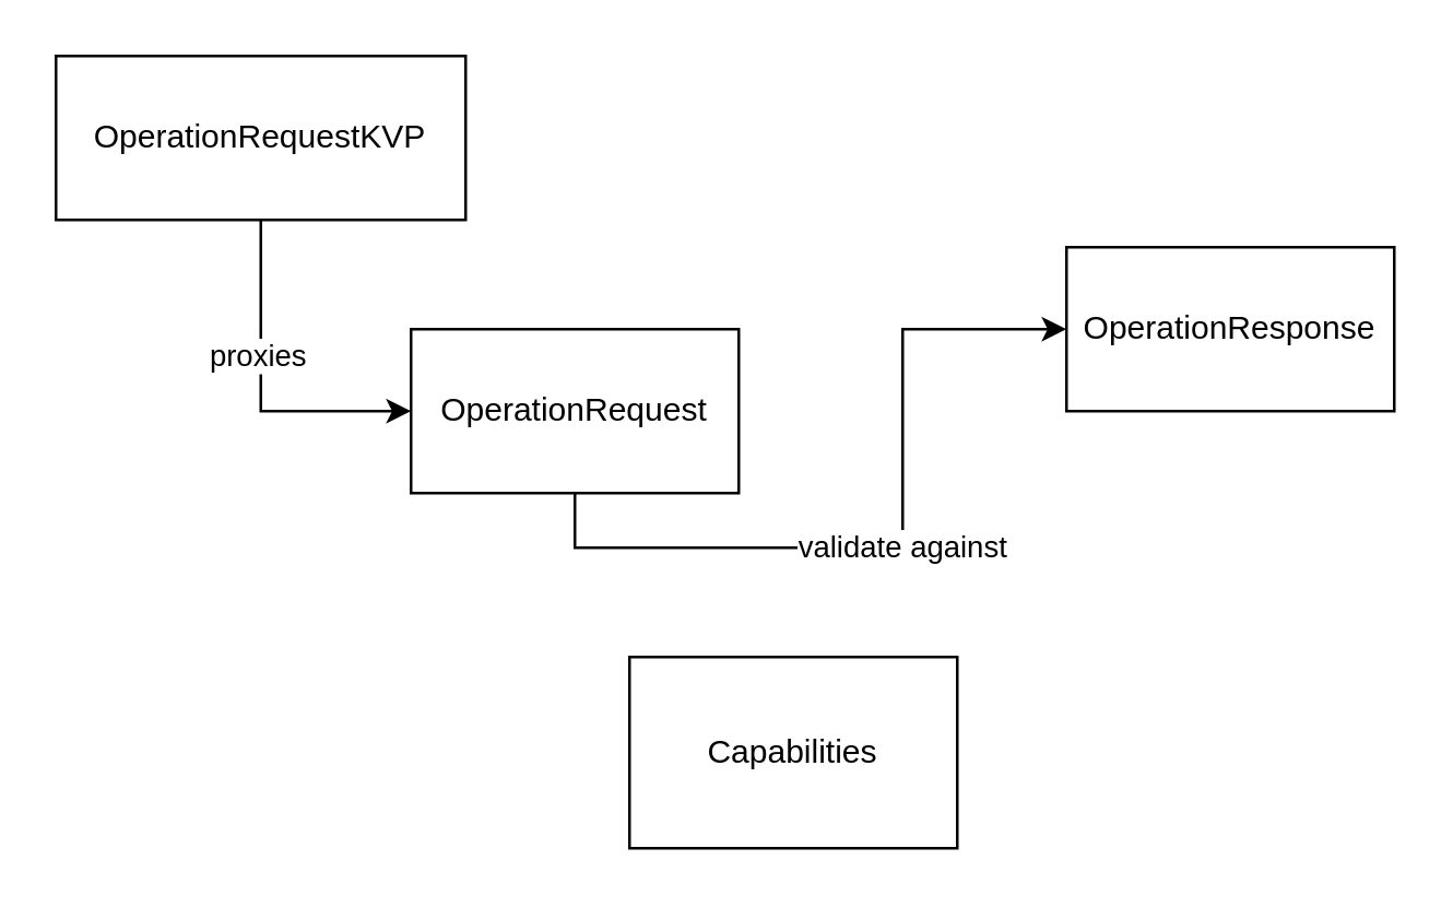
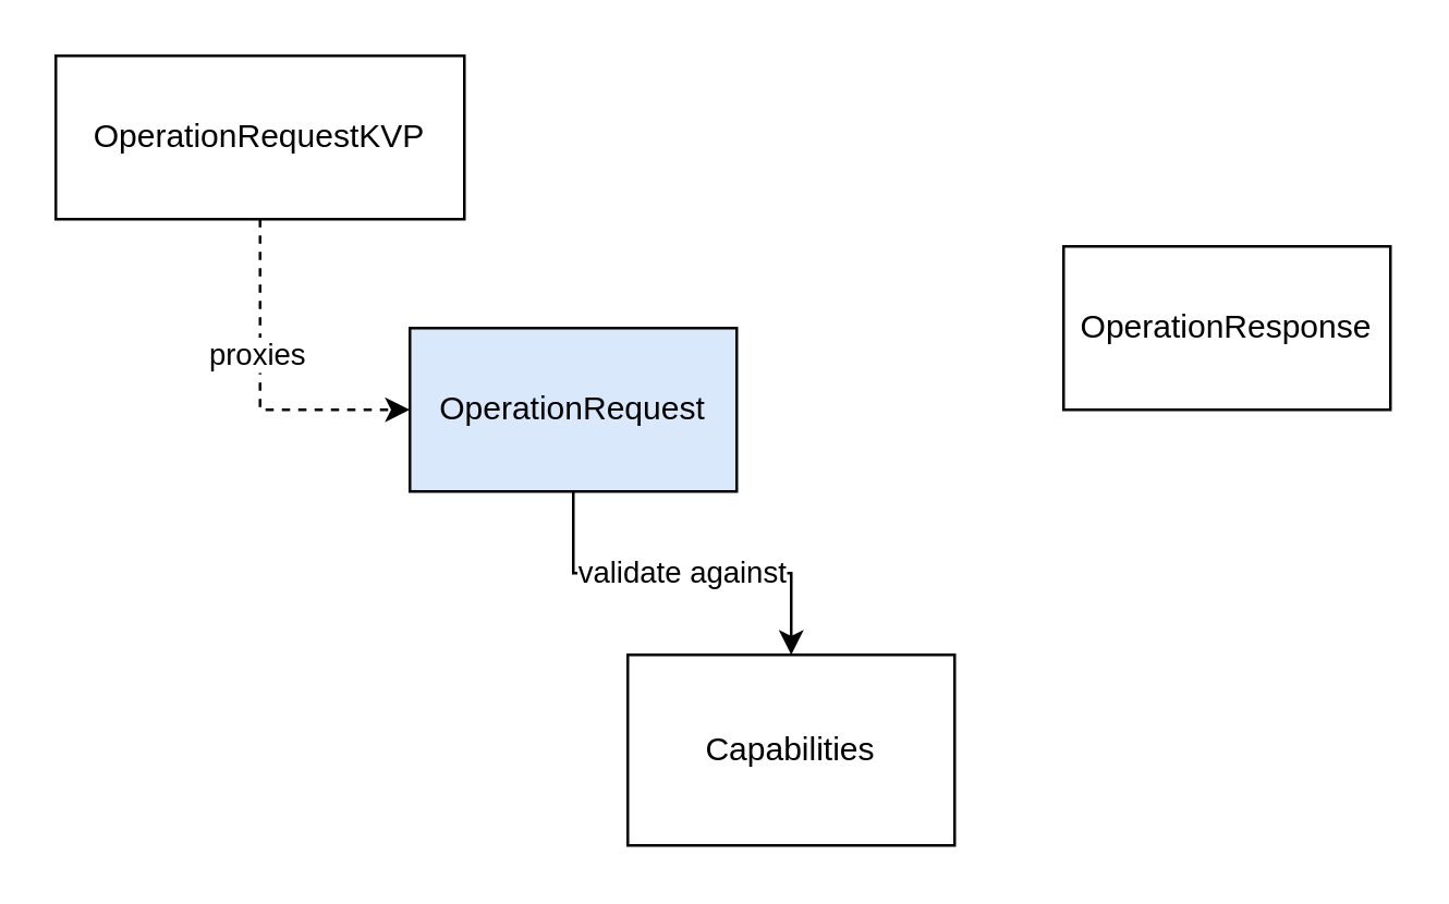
- <mxCell id="2" value="validate against" style="edgeStyle=orthogonalEdgeStyle;rounded=0;orthogonalLoop=1;jettySize=auto;html=1;exitX=0.5;exitY=1;exitDx=0;exitDy=0;" parent="1" source="4" target="5" edge="1"><mxGeometry relative="1" as="geometry" /></mxCell>
+ <mxCell id="2" value="validate against" style="edgeStyle=orthogonalEdgeStyle;rounded=0;orthogonalLoop=1;jettySize=auto;html=1;entryX=0.5;entryY=0;entryDx=0;entryDy=0;exitX=0.5;exitY=1;exitDx=0;exitDy=0;" parent="1" source="4" target="3" edge="1"><mxGeometry relative="1" as="geometry" /></mxCell>
- <mxCell id="6" style="edgeStyle=orthogonalEdgeStyle;rounded=0;orthogonalLoop=1;jettySize=auto;html=1;entryX=0;entryY=0.5;entryDx=0;entryDy=0;" edge="1" parent="1" source="8" target="4"><mxGeometry relative="1" as="geometry" /></mxCell>
+ <mxCell id="6" style="edgeStyle=orthogonalEdgeStyle;rounded=0;orthogonalLoop=1;jettySize=auto;html=1;entryX=0;entryY=0.5;entryDx=0;entryDy=0;dashed=1;" edge="1" parent="1" source="8" target="4"><mxGeometry relative="1" as="geometry" /></mxCell>
- <mxCell id="4" value="OperationRequest" style="rounded=0;whiteSpace=wrap;html=1;" parent="1" vertex="1"><mxGeometry x="150" y="120" width="120" height="60" as="geometry" /></mxCell>
+ <mxCell id="4" value="OperationRequest" style="rounded=0;whiteSpace=wrap;html=1;fillColor=#dae8fc;" parent="1" vertex="1"><mxGeometry x="150" y="120" width="120" height="60" as="geometry" /></mxCell>
